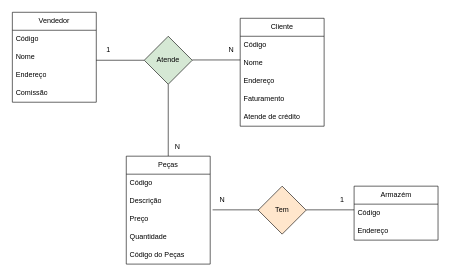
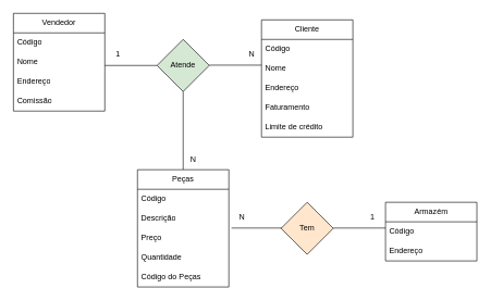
- <mxCell id="15" value="Atende de crédito" style="text;strokeColor=none;fillColor=none;align=left;verticalAlign=middle;spacingLeft=4;spacingRight=4;overflow=hidden;points=[[0,0.5],[1,0.5]];portConstraint=eastwest;rotatable=0;whiteSpace=wrap;html=1;" parent="10" vertex="1"><mxGeometry y="150" width="140" height="30" as="geometry" /></mxCell>
+ <mxCell id="15" value="Limite de crédito" style="text;strokeColor=none;fillColor=none;align=left;verticalAlign=middle;spacingLeft=4;spacingRight=4;overflow=hidden;points=[[0,0.5],[1,0.5]];portConstraint=eastwest;rotatable=0;whiteSpace=wrap;html=1;" parent="10" vertex="1"><mxGeometry y="150" width="140" height="30" as="geometry" /></mxCell>
